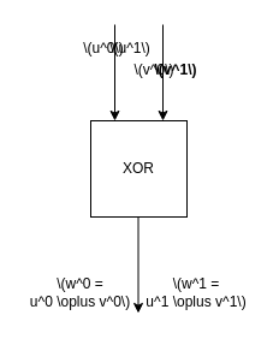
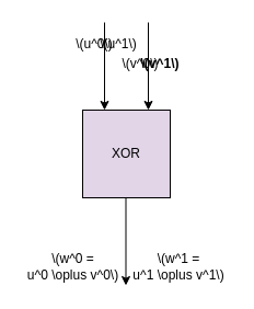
- <mxCell id="2" value="XOR" style="rounded=0;whiteSpace=wrap;html=1;" parent="1" vertex="1"><mxGeometry x="75" y="100" width="80" height="80" as="geometry" /></mxCell>
+ <mxCell id="2" value="XOR" style="rounded=0;whiteSpace=wrap;html=1;fillColor=#e1d5e7;" parent="1" vertex="1"><mxGeometry x="75" y="100" width="80" height="80" as="geometry" /></mxCell>
